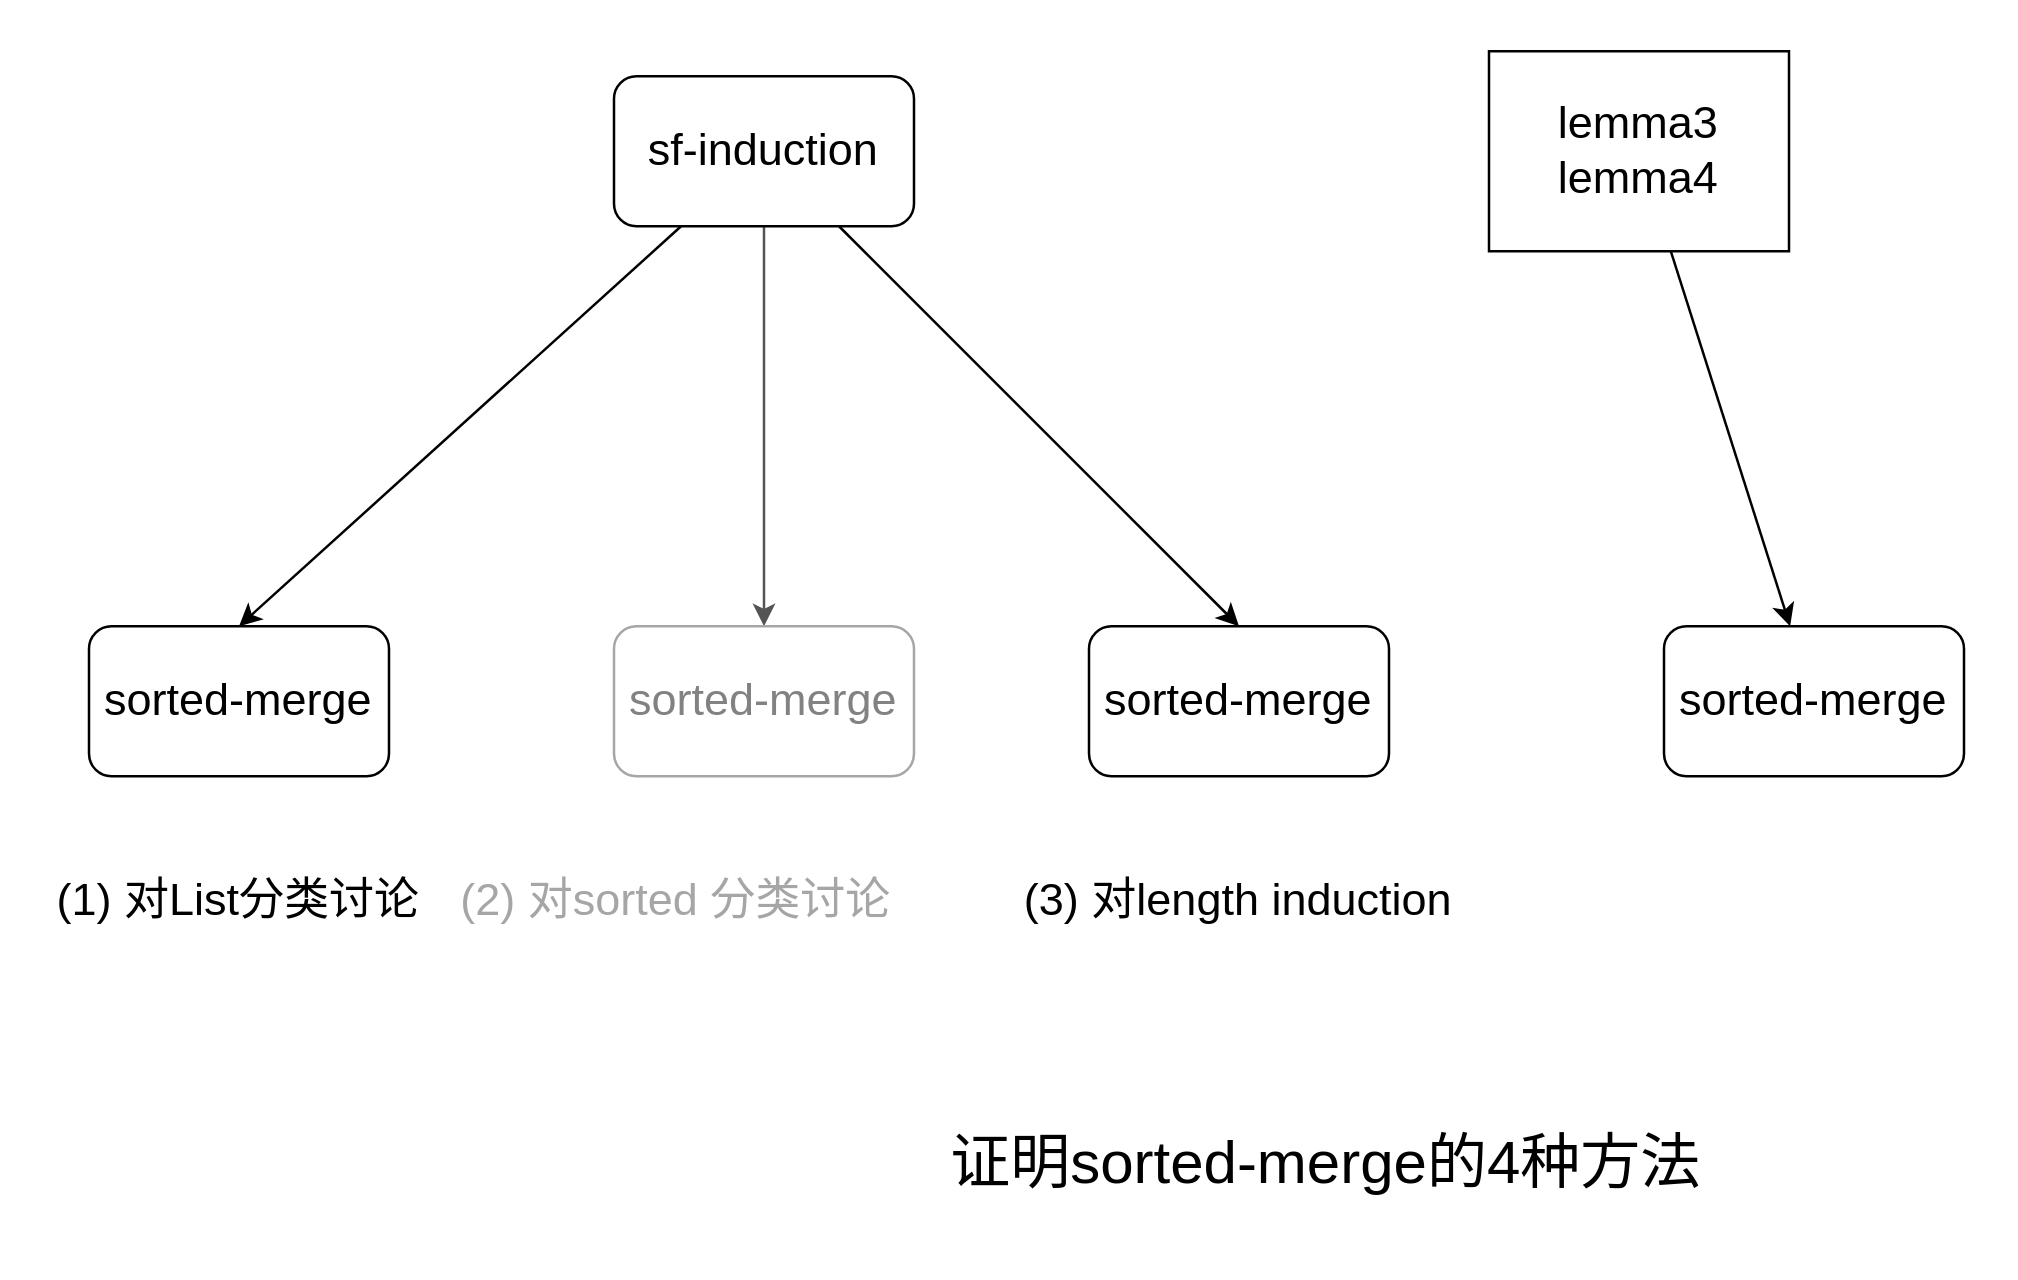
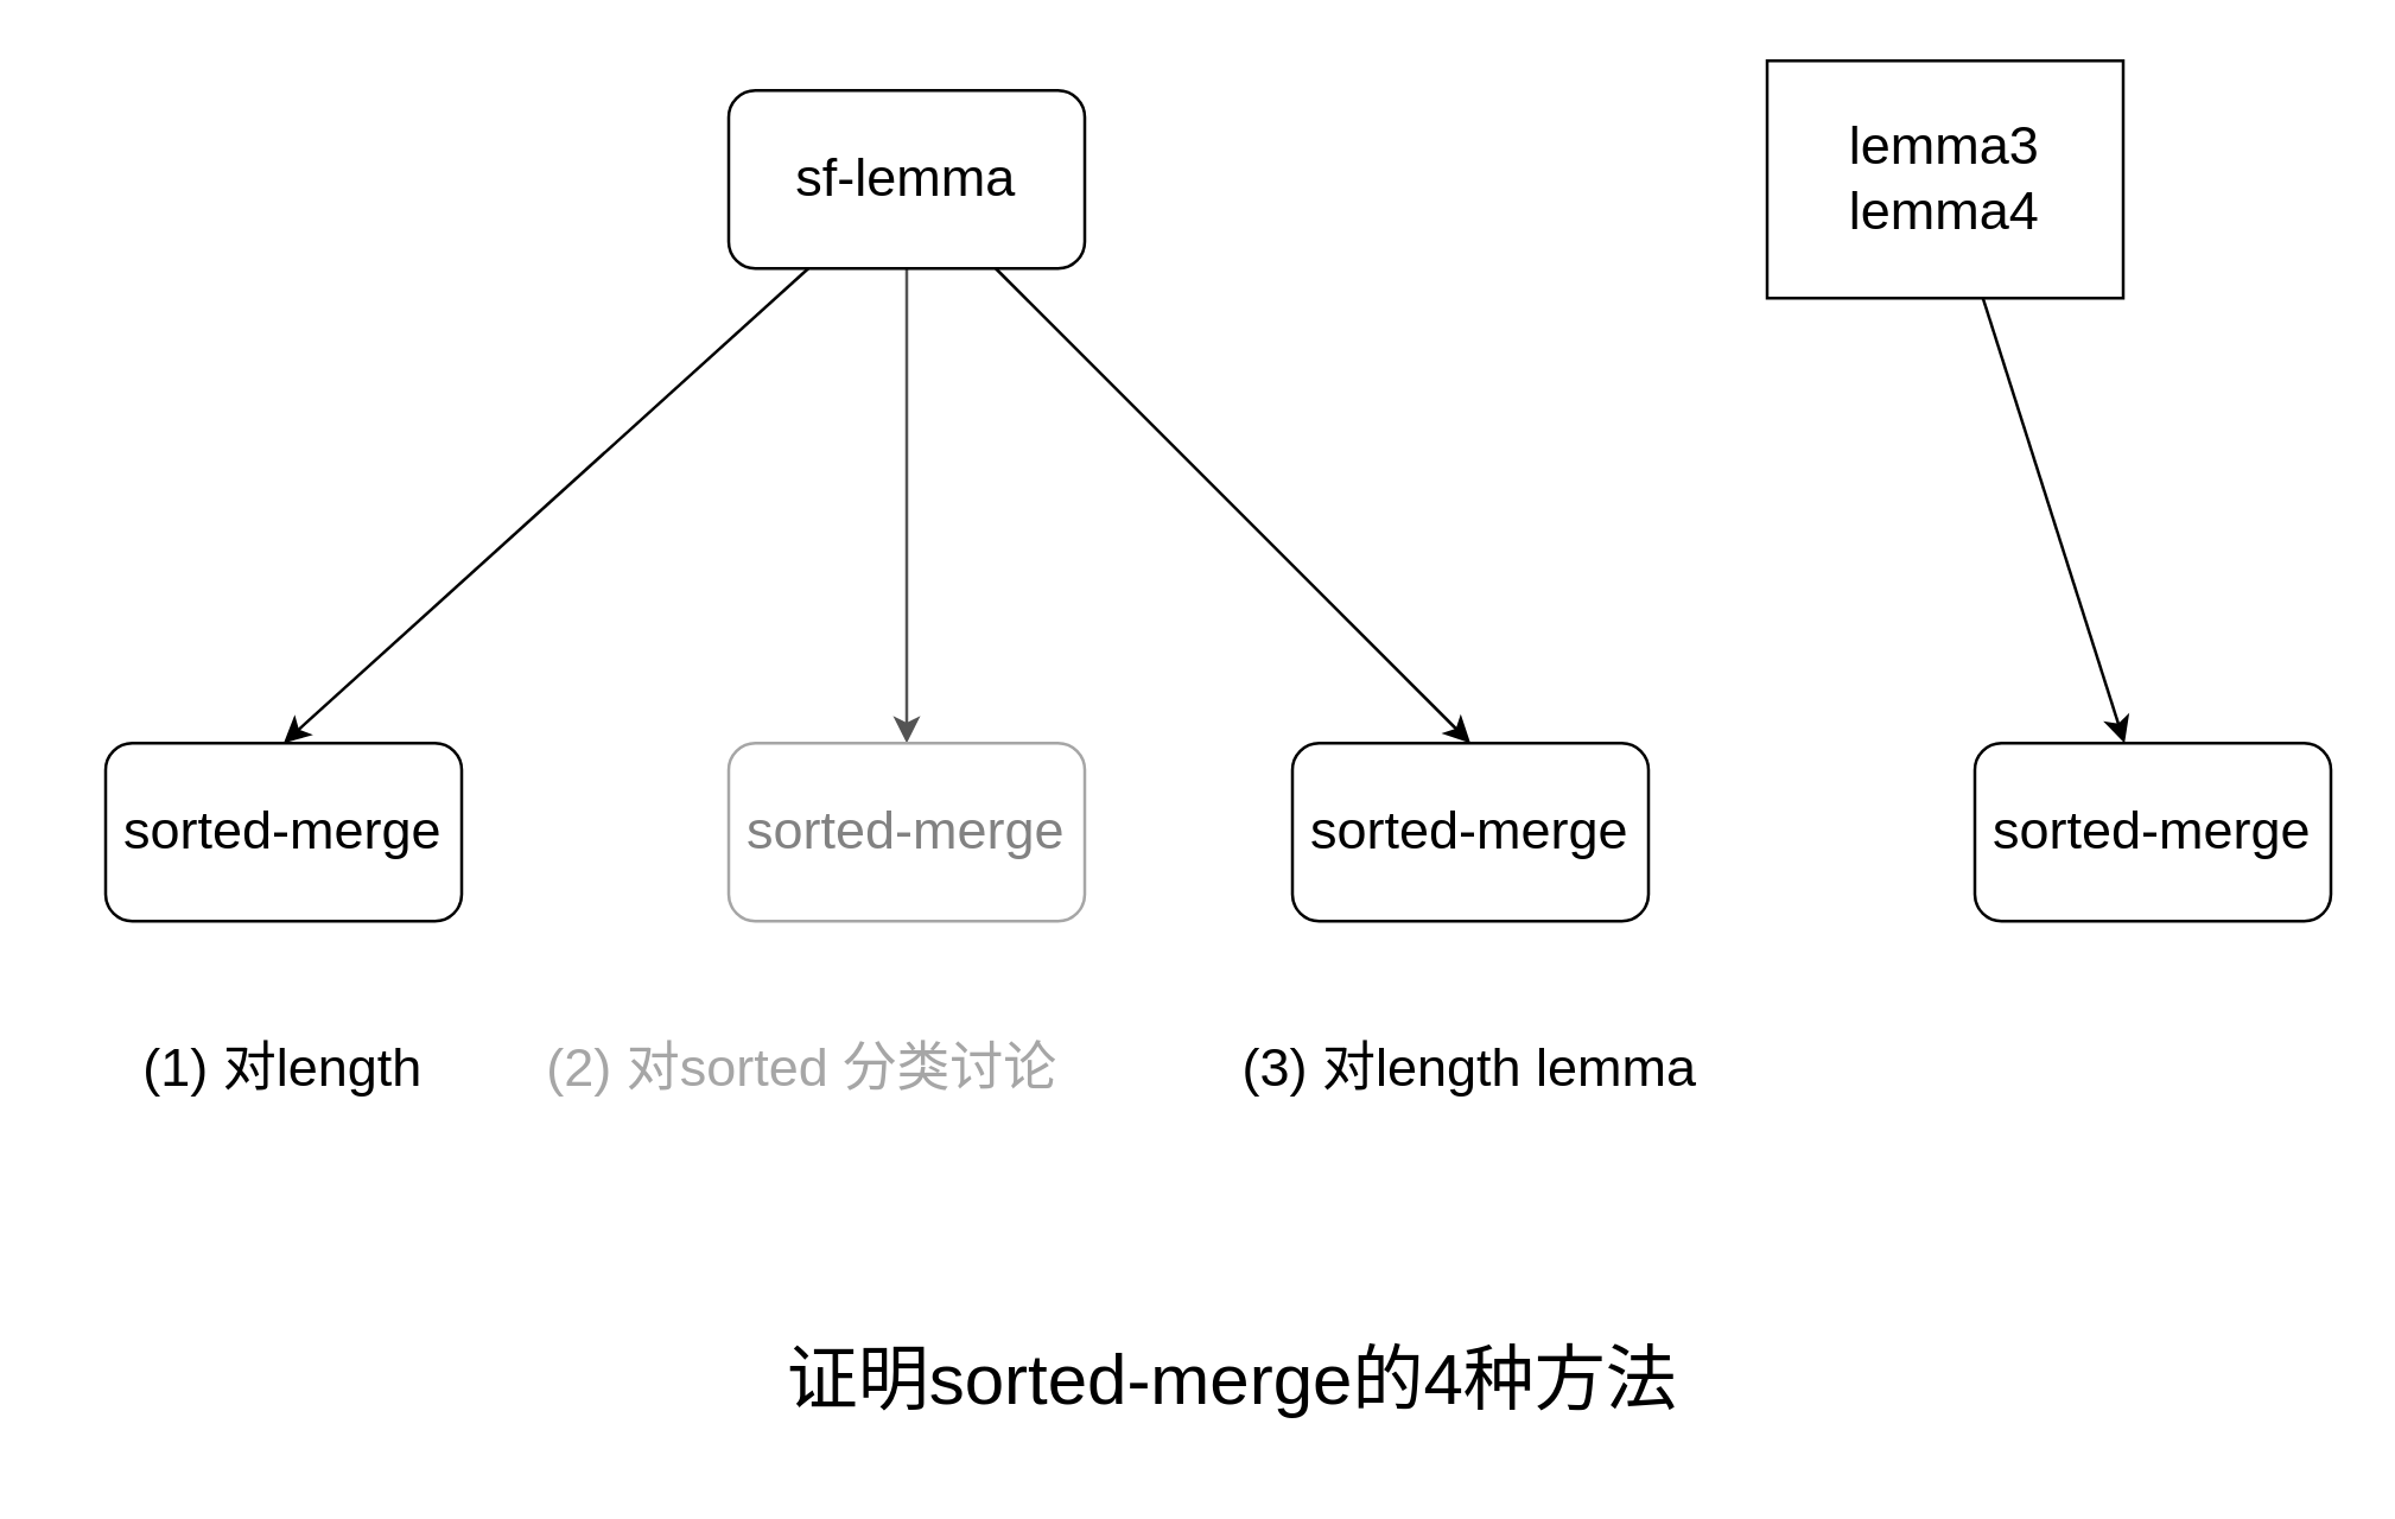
- <mxCell id="5" value="sf-induction" style="rounded=1;whiteSpace=wrap;html=1;fontSize=18;" parent="1" vertex="1"><mxGeometry x="245" y="30" width="120" height="60" as="geometry" /></mxCell>
+ <mxCell id="5" value="sf-lemma" style="rounded=1;whiteSpace=wrap;html=1;fontSize=18;" parent="1" vertex="1"><mxGeometry x="245" y="30" width="120" height="60" as="geometry" /></mxCell>
- <mxCell id="14" value="(1) 对List分类讨论" style="text;html=1;strokeColor=none;fillColor=none;align=center;verticalAlign=middle;whiteSpace=wrap;rounded=0;fontSize=18;" parent="1" vertex="1"><mxGeometry x="20" y="352.5" width="150" height="15" as="geometry" /></mxCell>
+ <mxCell id="14" value="(1) 对length" style="text;html=1;strokeColor=none;fillColor=none;align=center;verticalAlign=middle;whiteSpace=wrap;rounded=0;fontSize=18;" parent="1" vertex="1"><mxGeometry x="20" y="352.5" width="150" height="15" as="geometry" /></mxCell>
- <mxCell id="12" value="(3) 对length induction" style="text;html=1;strokeColor=none;fillColor=none;align=center;verticalAlign=middle;whiteSpace=wrap;rounded=0;fontSize=18;" parent="1" vertex="1"><mxGeometry x="405" y="330" width="180" height="60" as="geometry" /></mxCell>
+ <mxCell id="12" value="(3) 对length lemma" style="text;html=1;strokeColor=none;fillColor=none;align=center;verticalAlign=middle;whiteSpace=wrap;rounded=0;fontSize=18;" parent="1" vertex="1"><mxGeometry x="405" y="330" width="180" height="60" as="geometry" /></mxCell>
- <mxCell id="15" value="证明sorted-merge的4种方法" style="text;html=1;strokeColor=none;fillColor=none;align=center;verticalAlign=middle;whiteSpace=wrap;rounded=0;fontSize=24;fontColor=#000000;" parent="1" vertex="1"><mxGeometry x="360" y="440" width="340" height="50" as="geometry" /></mxCell>
+ <mxCell id="15" value="证明sorted-merge的4种方法" style="text;html=1;strokeColor=none;fillColor=none;align=center;verticalAlign=middle;whiteSpace=wrap;rounded=0;fontSize=24;fontColor=#000000;" parent="1" vertex="1"><mxGeometry x="245" y="440" width="340" height="50" as="geometry" /></mxCell>
